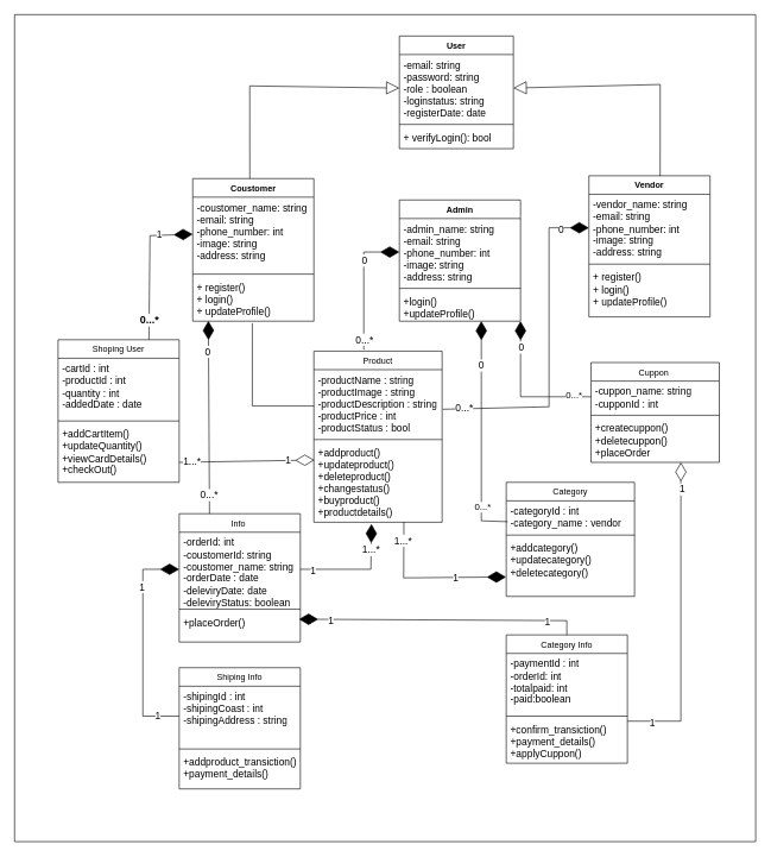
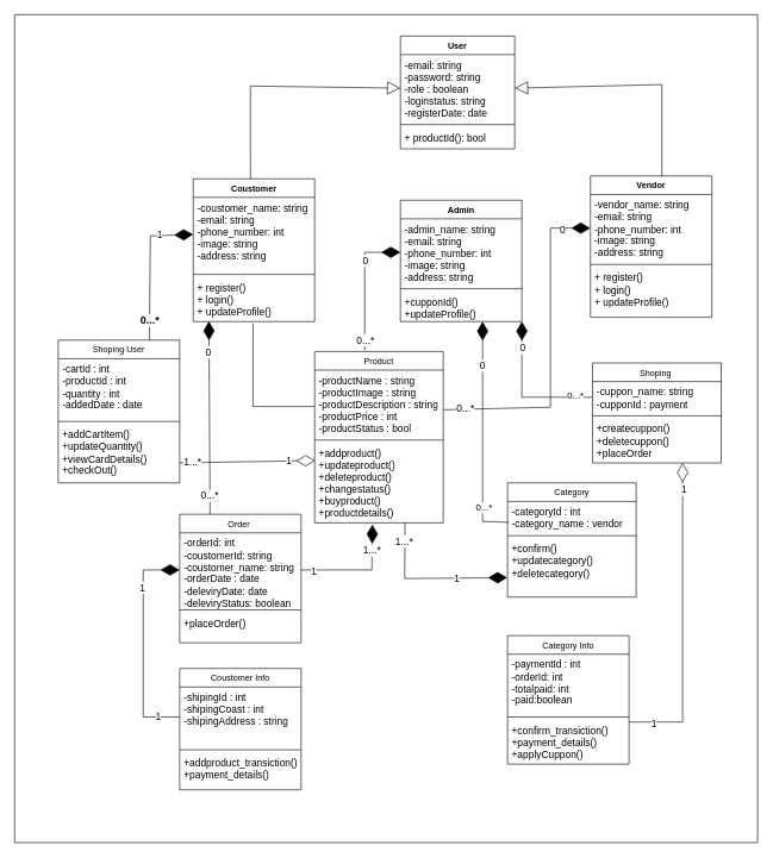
- <mxCell id="5" value="&lt;font style=&quot;font-size: 14px;&quot;&gt;+ verifyLogin(): bool&amp;nbsp;&lt;/font&gt;" style="text;strokeColor=none;fillColor=none;align=left;verticalAlign=top;spacingLeft=4;spacingRight=4;overflow=hidden;rotatable=0;points=[[0,0.5],[1,0.5]];portConstraint=eastwest;whiteSpace=wrap;html=1;" parent="2" vertex="1"><mxGeometry y="128" width="160" height="30" as="geometry" /></mxCell>
+ <mxCell id="5" value="&lt;font style=&quot;font-size: 14px;&quot;&gt;+ productId(): bool&amp;nbsp;&lt;/font&gt;" style="text;strokeColor=none;fillColor=none;align=left;verticalAlign=top;spacingLeft=4;spacingRight=4;overflow=hidden;rotatable=0;points=[[0,0.5],[1,0.5]];portConstraint=eastwest;whiteSpace=wrap;html=1;" parent="2" vertex="1"><mxGeometry y="128" width="160" height="30" as="geometry" /></mxCell>
- <mxCell id="17" value="&lt;font style=&quot;font-size: 14px;&quot;&gt;+login()&lt;br&gt;+updateProfile()&lt;br&gt;&lt;/font&gt;" style="text;strokeColor=none;fillColor=none;align=left;verticalAlign=top;spacingLeft=4;spacingRight=4;overflow=hidden;rotatable=0;points=[[0,0.5],[1,0.5]];portConstraint=eastwest;whiteSpace=wrap;html=1;" parent="14" vertex="1"><mxGeometry y="128" width="170" height="42" as="geometry" /></mxCell>
+ <mxCell id="17" value="&lt;font style=&quot;font-size: 14px;&quot;&gt;+cupponId()&lt;br&gt;+updateProfile()&lt;br&gt;&lt;/font&gt;" style="text;strokeColor=none;fillColor=none;align=left;verticalAlign=top;spacingLeft=4;spacingRight=4;overflow=hidden;rotatable=0;points=[[0,0.5],[1,0.5]];portConstraint=eastwest;whiteSpace=wrap;html=1;" parent="14" vertex="1"><mxGeometry y="128" width="170" height="42" as="geometry" /></mxCell>
- <mxCell id="39" value="&lt;span style=&quot;font-weight: normal;&quot;&gt;Cuppon&amp;nbsp;&lt;/span&gt;" style="swimlane;fontStyle=1;align=center;verticalAlign=top;childLayout=stackLayout;horizontal=1;startSize=26;horizontalStack=0;resizeParent=1;resizeParentMax=0;resizeLast=0;collapsible=1;marginBottom=0;whiteSpace=wrap;html=1;" parent="1" vertex="1"><mxGeometry x="829" y="508" width="180" height="140" as="geometry" /></mxCell>
+ <mxCell id="39" value="&lt;span style=&quot;font-weight: normal;&quot;&gt;Shoping&amp;nbsp;&lt;/span&gt;" style="swimlane;fontStyle=1;align=center;verticalAlign=top;childLayout=stackLayout;horizontal=1;startSize=26;horizontalStack=0;resizeParent=1;resizeParentMax=0;resizeLast=0;collapsible=1;marginBottom=0;whiteSpace=wrap;html=1;" parent="1" vertex="1"><mxGeometry x="829" y="508" width="180" height="140" as="geometry" /></mxCell>
- <mxCell id="40" value="&lt;span style=&quot;font-size: 14px;&quot;&gt;-cuppon_name: string&lt;br&gt;-cupponId : int&lt;br&gt;&lt;/span&gt;" style="text;strokeColor=none;fillColor=none;align=left;verticalAlign=top;spacingLeft=4;spacingRight=4;overflow=hidden;rotatable=0;points=[[0,0.5],[1,0.5]];portConstraint=eastwest;whiteSpace=wrap;html=1;" parent="39" vertex="1"><mxGeometry y="26" width="180" height="44" as="geometry" /></mxCell>
+ <mxCell id="40" value="&lt;span style=&quot;font-size: 14px;&quot;&gt;-cuppon_name: string&lt;br&gt;-cupponId : payment&lt;br&gt;&lt;/span&gt;" style="text;strokeColor=none;fillColor=none;align=left;verticalAlign=top;spacingLeft=4;spacingRight=4;overflow=hidden;rotatable=0;points=[[0,0.5],[1,0.5]];portConstraint=eastwest;whiteSpace=wrap;html=1;" parent="39" vertex="1"><mxGeometry y="26" width="180" height="44" as="geometry" /></mxCell>
- <mxCell id="27" value="&lt;span style=&quot;font-weight: normal;&quot;&gt;Info&amp;nbsp;&lt;/span&gt;" style="swimlane;fontStyle=1;align=center;verticalAlign=top;childLayout=stackLayout;horizontal=1;startSize=26;horizontalStack=0;resizeParent=1;resizeParentMax=0;resizeLast=0;collapsible=1;marginBottom=0;whiteSpace=wrap;html=1;" parent="1" vertex="1"><mxGeometry x="251" y="720" width="170" height="180" as="geometry" /></mxCell>
+ <mxCell id="27" value="&lt;span style=&quot;font-weight: normal;&quot;&gt;Order&amp;nbsp;&lt;/span&gt;" style="swimlane;fontStyle=1;align=center;verticalAlign=top;childLayout=stackLayout;horizontal=1;startSize=26;horizontalStack=0;resizeParent=1;resizeParentMax=0;resizeLast=0;collapsible=1;marginBottom=0;whiteSpace=wrap;html=1;" parent="1" vertex="1"><mxGeometry x="251" y="720" width="170" height="180" as="geometry" /></mxCell>
- <mxCell id="38" value="&lt;font style=&quot;font-size: 14px;&quot;&gt;+addcategory()&lt;br&gt;+updatecategory()&lt;br&gt;+deletecategory()&lt;br&gt;&lt;/font&gt;" style="text;strokeColor=none;fillColor=none;align=left;verticalAlign=top;spacingLeft=4;spacingRight=4;overflow=hidden;rotatable=0;points=[[0,0.5],[1,0.5]];portConstraint=eastwest;whiteSpace=wrap;html=1;" parent="35" vertex="1"><mxGeometry y="78" width="180" height="82" as="geometry" /></mxCell>
+ <mxCell id="38" value="&lt;font style=&quot;font-size: 14px;&quot;&gt;+confirm()&lt;br&gt;+updatecategory()&lt;br&gt;+deletecategory()&lt;br&gt;&lt;/font&gt;" style="text;strokeColor=none;fillColor=none;align=left;verticalAlign=top;spacingLeft=4;spacingRight=4;overflow=hidden;rotatable=0;points=[[0,0.5],[1,0.5]];portConstraint=eastwest;whiteSpace=wrap;html=1;" parent="35" vertex="1"><mxGeometry y="78" width="180" height="82" as="geometry" /></mxCell>
- <mxCell id="76" value="" style="endArrow=diamondThin;endFill=1;endSize=24;html=1;rounded=0;entryX=0.989;entryY=0.238;entryDx=0;entryDy=0;exitX=0.5;exitY=0;exitDx=0;exitDy=0;entryPerimeter=0;" edge="1" parent="1" source="65" target="30"><mxGeometry width="160" relative="1" as="geometry"><mxPoint x="480" y="940" as="sourcePoint" /><mxPoint x="640" y="940" as="targetPoint" /><Array as="points"><mxPoint x="795" y="870" /></Array></mxGeometry></mxCell>
- <mxCell id="77" value="&lt;font style=&quot;font-size: 14px;&quot;&gt;1&lt;/font&gt;" style="edgeLabel;html=1;align=center;verticalAlign=middle;resizable=0;points=[];" vertex="1" connectable="0" parent="76"><mxGeometry x="0.773" y="2" relative="1" as="geometry"><mxPoint as="offset" /></mxGeometry></mxCell>
- <mxCell id="78" value="&lt;font style=&quot;font-size: 14px;&quot;&gt;1&lt;/font&gt;" style="edgeLabel;html=1;align=center;verticalAlign=middle;resizable=0;points=[];" vertex="1" connectable="0" parent="76"><mxGeometry x="-0.763" y="2" relative="1" as="geometry"><mxPoint as="offset" /></mxGeometry></mxCell>
- <mxCell id="69" value="&lt;span style=&quot;font-weight: normal;&quot;&gt;Shiping Info&lt;/span&gt;" style="swimlane;fontStyle=1;align=center;verticalAlign=top;childLayout=stackLayout;horizontal=1;startSize=26;horizontalStack=0;resizeParent=1;resizeParentMax=0;resizeLast=0;collapsible=1;marginBottom=0;whiteSpace=wrap;html=1;" vertex="1" parent="1"><mxGeometry x="251" y="936" width="170" height="170" as="geometry" /></mxCell>
+ <mxCell id="69" value="&lt;span style=&quot;font-weight: normal;&quot;&gt;Coustomer Info&lt;/span&gt;" style="swimlane;fontStyle=1;align=center;verticalAlign=top;childLayout=stackLayout;horizontal=1;startSize=26;horizontalStack=0;resizeParent=1;resizeParentMax=0;resizeLast=0;collapsible=1;marginBottom=0;whiteSpace=wrap;html=1;" vertex="1" parent="1"><mxGeometry x="251" y="936" width="170" height="170" as="geometry" /></mxCell>
